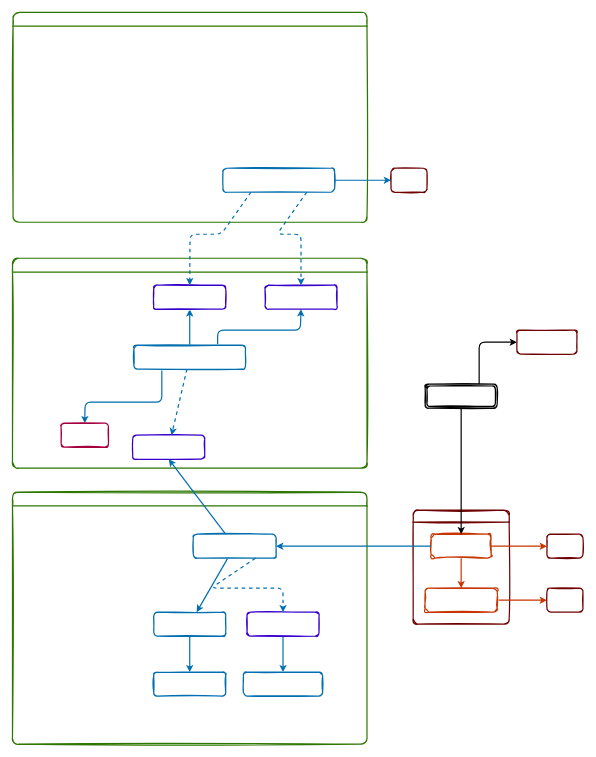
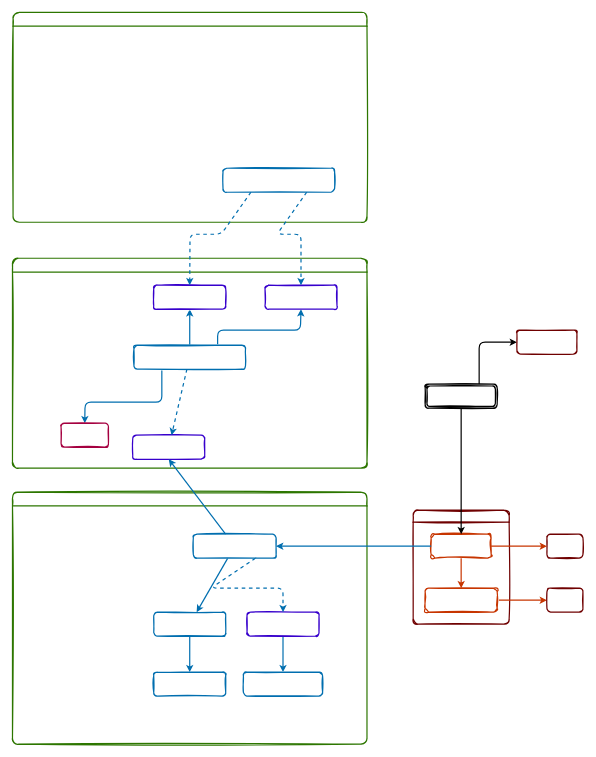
- <mxCell id="15" style="edgeStyle=none;html=1;exitX=1;exitY=0.5;exitDx=0;exitDy=0;entryX=0;entryY=0.5;entryDx=0;entryDy=0;strokeColor=#006EAF;strokeWidth=2;fillColor=#1ba1e2;" edge="1" parent="1" source="13" target="14"><mxGeometry relative="1" as="geometry" /></mxCell>
- <mxCell id="14" value="TypeORM" style="whiteSpace=wrap;html=1;aspect=fixed;rounded=1;shadow=0;sketch=1;strokeWidth=2;fillColor=default;fontColor=#ffffff;strokeColor=#6F0000;" vertex="1" parent="1"><mxGeometry x="651" y="280" width="60" height="40" as="geometry" /></mxCell>
